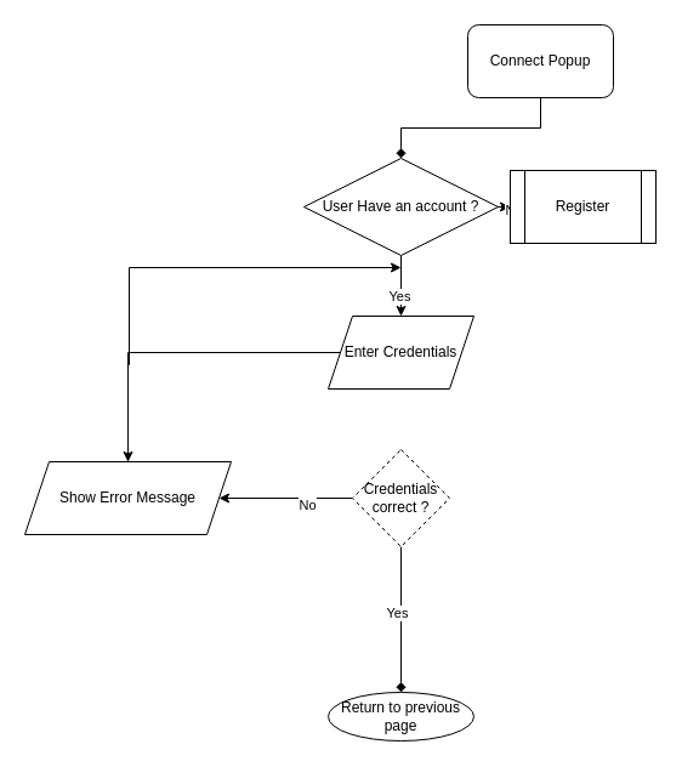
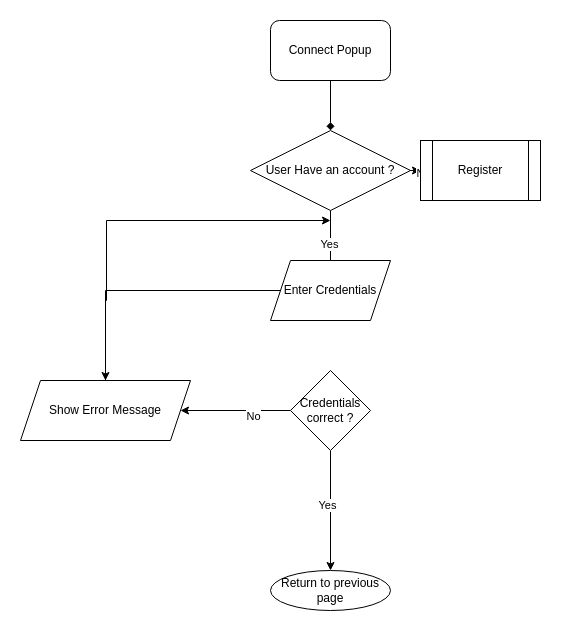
- <mxCell id="3" value="Connect Popup" style="rounded=1;whiteSpace=wrap;html=1;" parent="1" vertex="1"><mxGeometry x="385" y="20" width="120" height="60" as="geometry" /></mxCell>
+ <mxCell id="3" value="Connect Popup" style="rounded=1;whiteSpace=wrap;html=1;" parent="1" vertex="1"><mxGeometry x="270" y="20" width="120" height="60" as="geometry" /></mxCell>
- <mxCell id="4" style="edgeStyle=orthogonalEdgeStyle;rounded=0;orthogonalLoop=1;jettySize=auto;html=1;" parent="1" source="8" target="11" edge="1"><mxGeometry relative="1" as="geometry" /></mxCell>
+ <mxCell id="4" style="edgeStyle=orthogonalEdgeStyle;rounded=0;orthogonalLoop=1;jettySize=auto;html=1;endArrow=none;" parent="1" source="8" target="11" edge="1"><mxGeometry relative="1" as="geometry" /></mxCell>
- <mxCell id="16" value="Credentials correct ?" style="rhombus;whiteSpace=wrap;html=1;dashed=1;" parent="1" vertex="1"><mxGeometry x="290" y="370" width="80" height="80" as="geometry" /></mxCell>
+ <mxCell id="16" value="Credentials correct ?" style="rhombus;whiteSpace=wrap;html=1;" parent="1" vertex="1"><mxGeometry x="290" y="370" width="80" height="80" as="geometry" /></mxCell>
- <mxCell id="12" style="edgeStyle=orthogonalEdgeStyle;rounded=0;orthogonalLoop=1;jettySize=auto;html=1;endArrow=diamond;" parent="1" source="16" target="9" edge="1"><mxGeometry relative="1" as="geometry" /></mxCell>
+ <mxCell id="12" style="edgeStyle=orthogonalEdgeStyle;rounded=0;orthogonalLoop=1;jettySize=auto;html=1;" parent="1" source="16" target="9" edge="1"><mxGeometry relative="1" as="geometry" /></mxCell>
